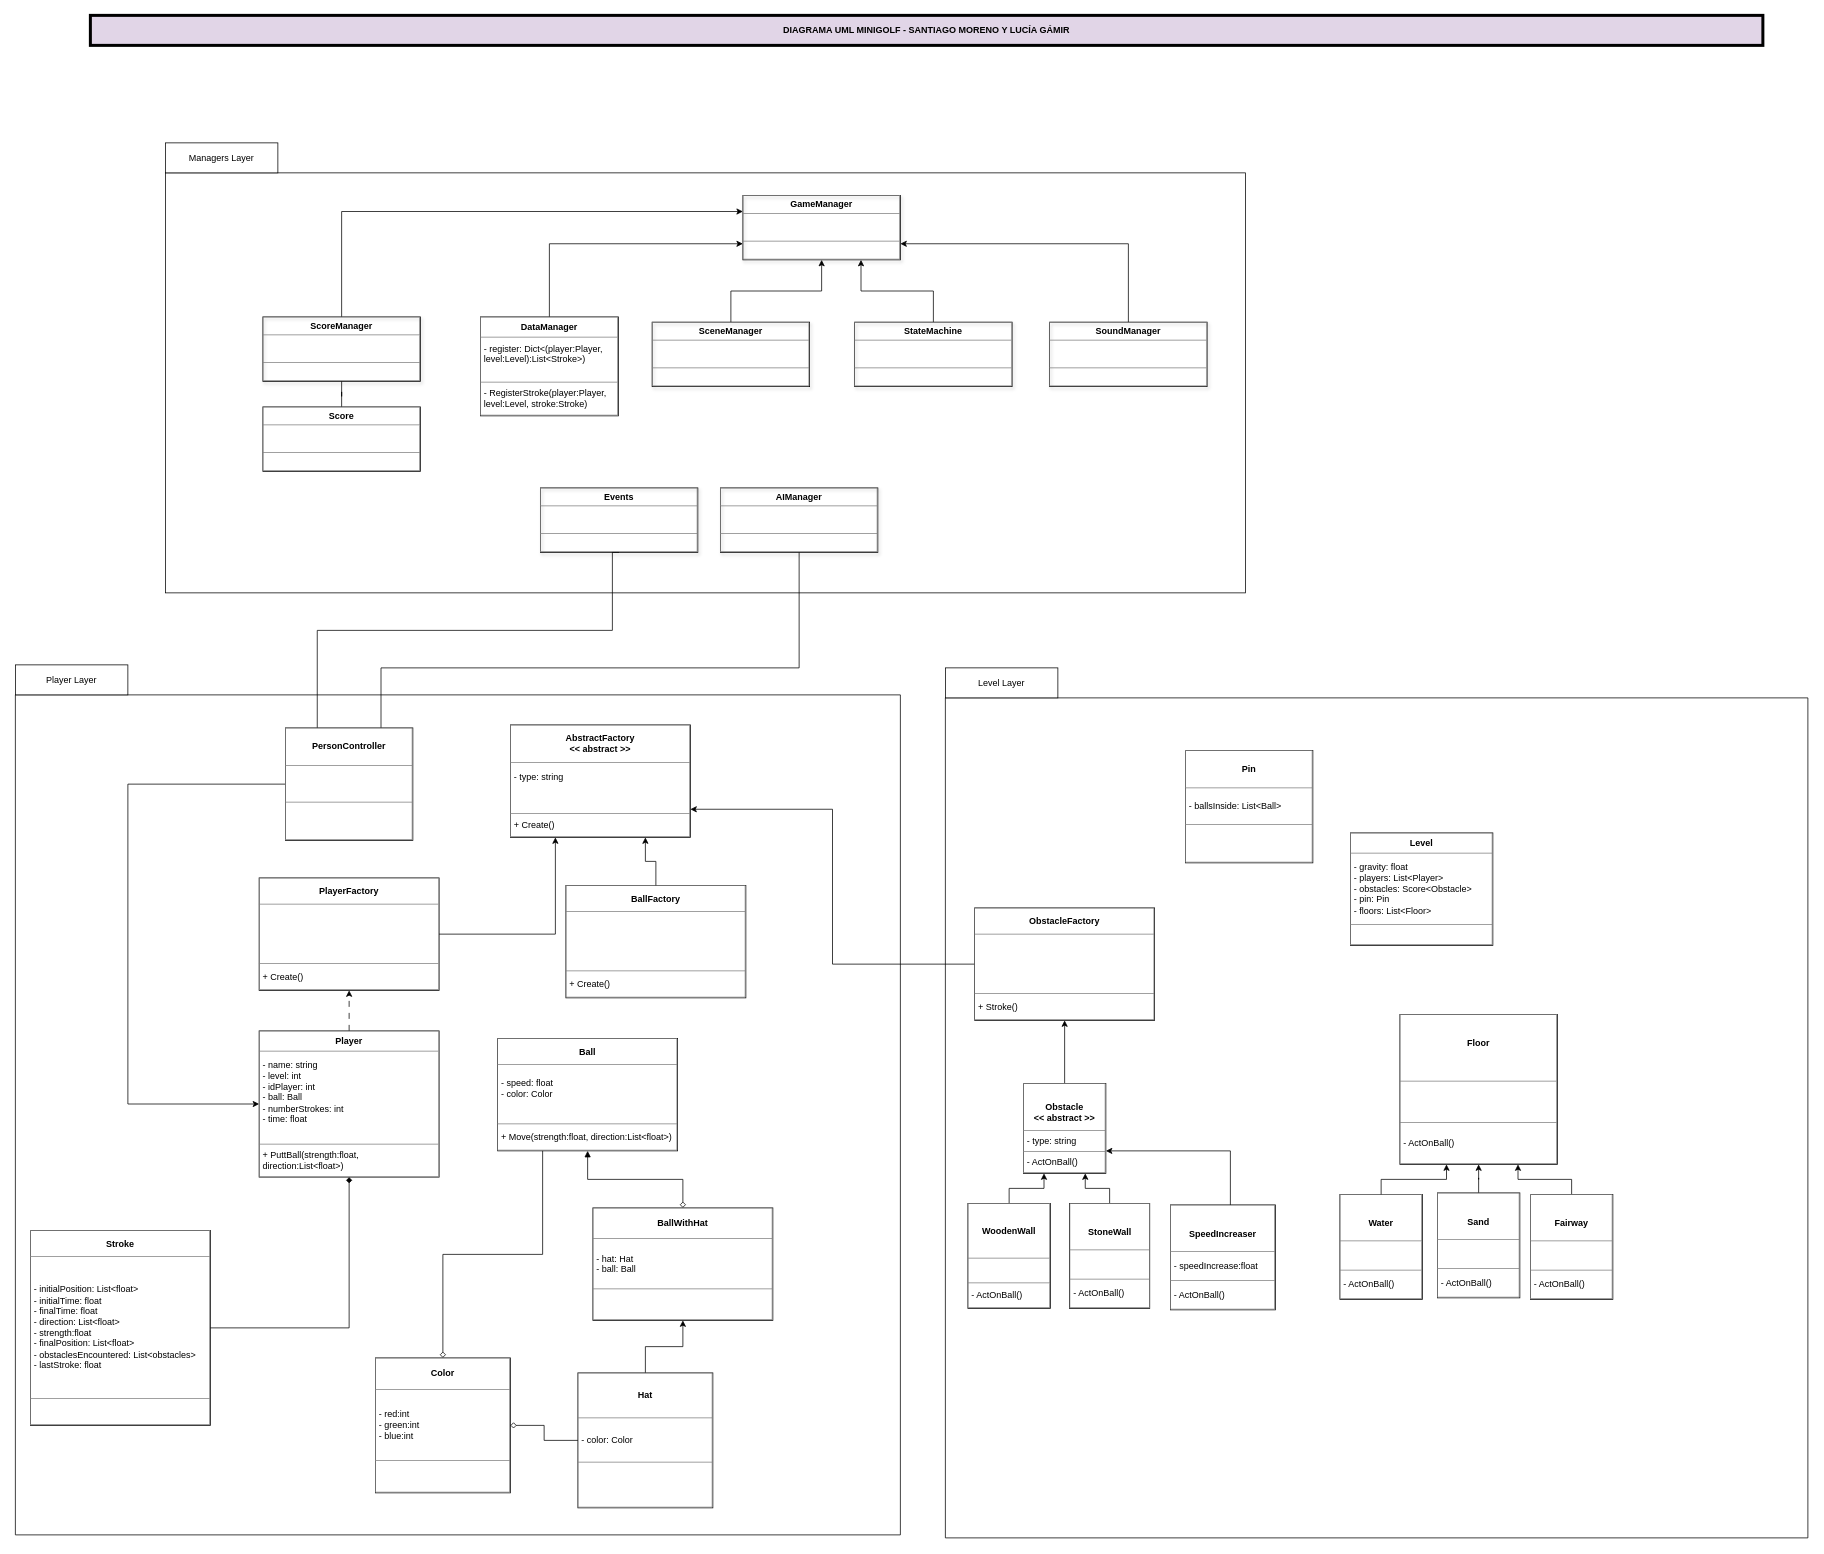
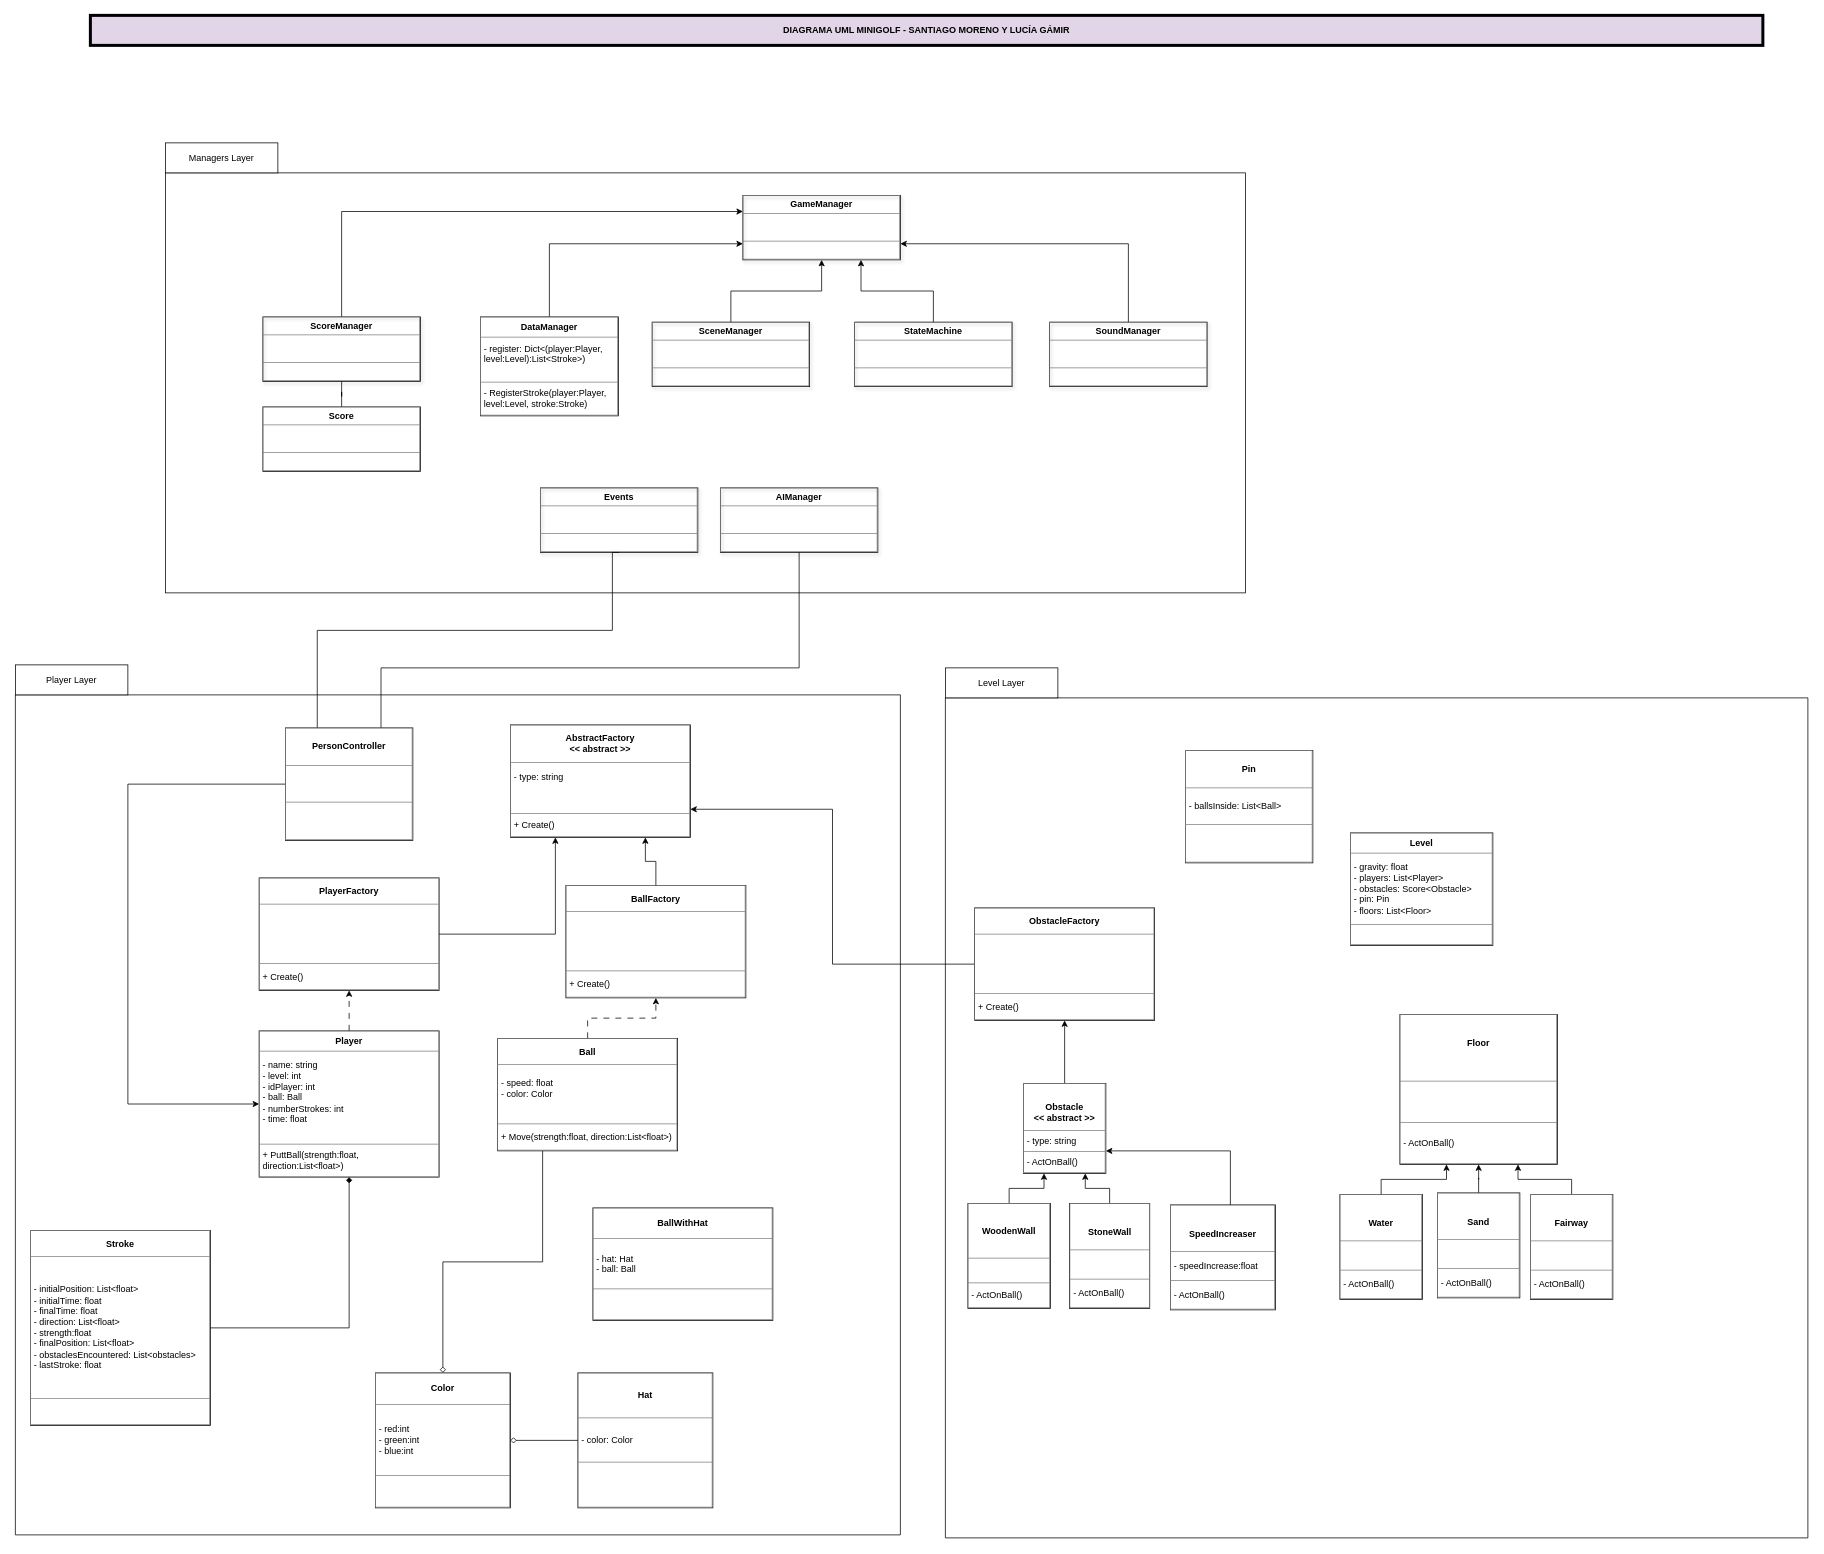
- <mxCell id="6" value="&lt;table border=&quot;1&quot; width=&quot;100%&quot; height=&quot;100%&quot; cellpadding=&quot;4&quot; style=&quot;width:100%;height:100%;border-collapse:collapse;&quot;&gt;&lt;tbody&gt;&lt;tr&gt;&lt;th align=&quot;center&quot;&gt;ObstacleFactory&lt;/th&gt;&lt;/tr&gt;&lt;tr&gt;&lt;td&gt;&lt;br&gt;&lt;br&gt;&lt;br&gt;&lt;/td&gt;&lt;/tr&gt;&lt;tr&gt;&lt;td&gt;+ Stroke()&lt;/td&gt;&lt;/tr&gt;&lt;/tbody&gt;&lt;/table&gt;" style="text;html=1;whiteSpace=wrap;strokeColor=default;fillColor=none;overflow=fill;" parent="1" vertex="1"><mxGeometry x="1299" y="1210" width="240" height="150" as="geometry" /></mxCell>
+ <mxCell id="6" value="&lt;table border=&quot;1&quot; width=&quot;100%&quot; height=&quot;100%&quot; cellpadding=&quot;4&quot; style=&quot;width:100%;height:100%;border-collapse:collapse;&quot;&gt;&lt;tbody&gt;&lt;tr&gt;&lt;th align=&quot;center&quot;&gt;ObstacleFactory&lt;/th&gt;&lt;/tr&gt;&lt;tr&gt;&lt;td&gt;&lt;br&gt;&lt;br&gt;&lt;br&gt;&lt;/td&gt;&lt;/tr&gt;&lt;tr&gt;&lt;td&gt;+ Create()&lt;/td&gt;&lt;/tr&gt;&lt;/tbody&gt;&lt;/table&gt;" style="text;html=1;whiteSpace=wrap;strokeColor=default;fillColor=none;overflow=fill;" parent="1" vertex="1"><mxGeometry x="1299" y="1210" width="240" height="150" as="geometry" /></mxCell>
+ <mxCell id="31" style="edgeStyle=orthogonalEdgeStyle;rounded=0;orthogonalLoop=1;jettySize=auto;html=1;entryX=0.5;entryY=1;entryDx=0;entryDy=0;dashed=1;dashPattern=8 8;" parent="23" source="32" target="33" edge="1"><mxGeometry relative="1" as="geometry" /></mxCell>
- <mxCell id="36" style="edgeStyle=orthogonalEdgeStyle;rounded=0;orthogonalLoop=1;jettySize=auto;html=1;entryX=0.5;entryY=1;entryDx=0;entryDy=0;endArrow=block;endFill=1;startArrow=diamond;startFill=0;" parent="23" source="37" target="32" edge="1"><mxGeometry relative="1" as="geometry" /></mxCell>
- <mxCell id="34" style="edgeStyle=orthogonalEdgeStyle;rounded=0;orthogonalLoop=1;jettySize=auto;html=1;entryX=0.5;entryY=1;entryDx=0;entryDy=0;" parent="23" source="35" target="37" edge="1"><mxGeometry relative="1" as="geometry" /></mxCell>
- <mxCell id="40" value="&lt;table border=&quot;1&quot; width=&quot;100%&quot; height=&quot;100%&quot; cellpadding=&quot;4&quot; style=&quot;width:100%;height:100%;border-collapse:collapse;&quot;&gt;&lt;tbody&gt;&lt;tr&gt;&lt;th align=&quot;center&quot;&gt;Color&lt;/th&gt;&lt;/tr&gt;&lt;tr&gt;&lt;td&gt;- red:int&lt;br&gt;- green:int&lt;br&gt;- blue:int&lt;/td&gt;&lt;/tr&gt;&lt;tr&gt;&lt;td align=&quot;center&quot;&gt;&lt;br&gt;&lt;/td&gt;&lt;/tr&gt;&lt;/tbody&gt;&lt;/table&gt;" style="text;html=1;whiteSpace=wrap;strokeColor=default;fillColor=none;overflow=fill;" parent="23" vertex="1"><mxGeometry x="480" y="884" width="180" height="180" as="geometry" /></mxCell>
+ <mxCell id="40" value="&lt;table border=&quot;1&quot; width=&quot;100%&quot; height=&quot;100%&quot; cellpadding=&quot;4&quot; style=&quot;width:100%;height:100%;border-collapse:collapse;&quot;&gt;&lt;tbody&gt;&lt;tr&gt;&lt;th align=&quot;center&quot;&gt;Color&lt;/th&gt;&lt;/tr&gt;&lt;tr&gt;&lt;td&gt;- red:int&lt;br&gt;- green:int&lt;br&gt;- blue:int&lt;/td&gt;&lt;/tr&gt;&lt;tr&gt;&lt;td align=&quot;center&quot;&gt;&lt;br&gt;&lt;/td&gt;&lt;/tr&gt;&lt;/tbody&gt;&lt;/table&gt;" style="text;html=1;whiteSpace=wrap;strokeColor=default;fillColor=none;overflow=fill;" parent="23" vertex="1"><mxGeometry x="480" y="904" width="180" height="180" as="geometry" /></mxCell>
